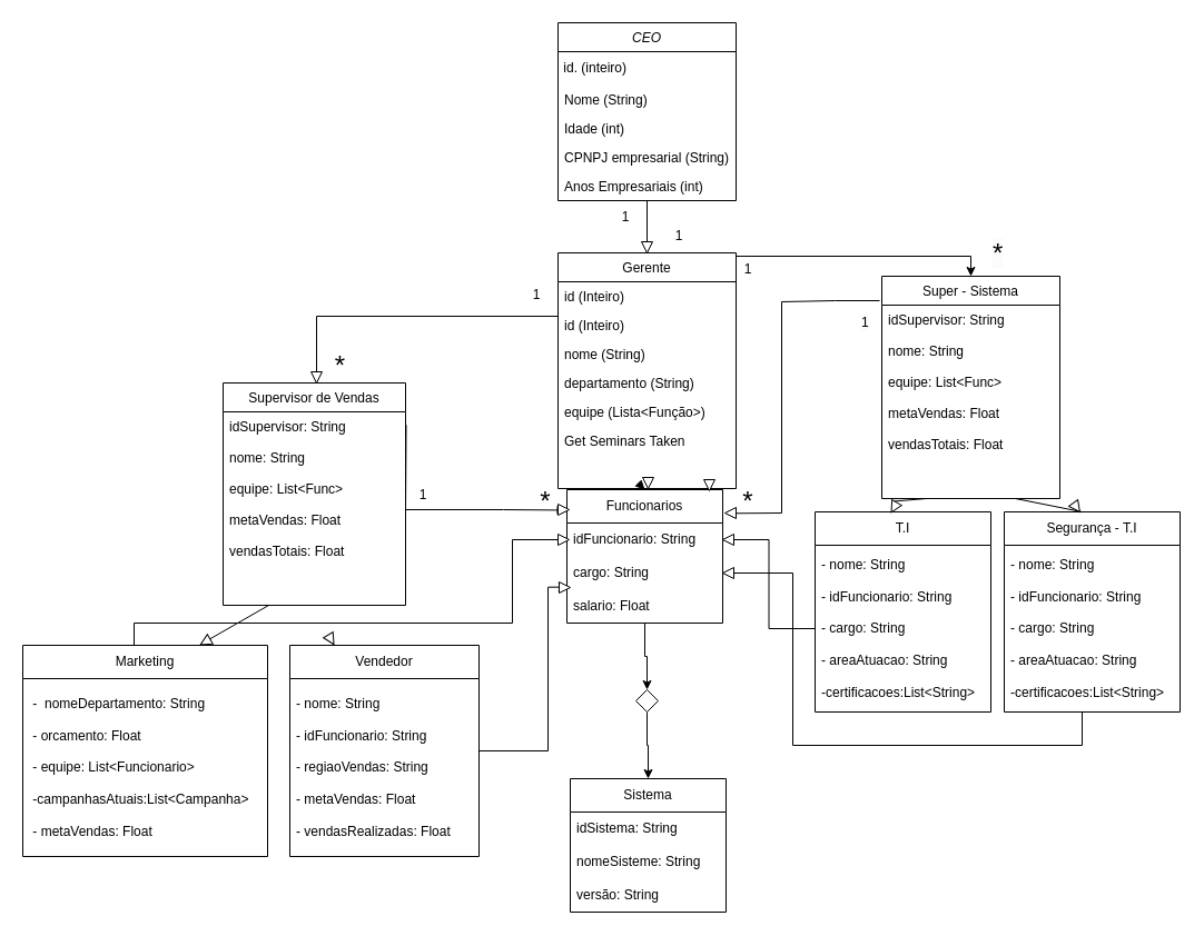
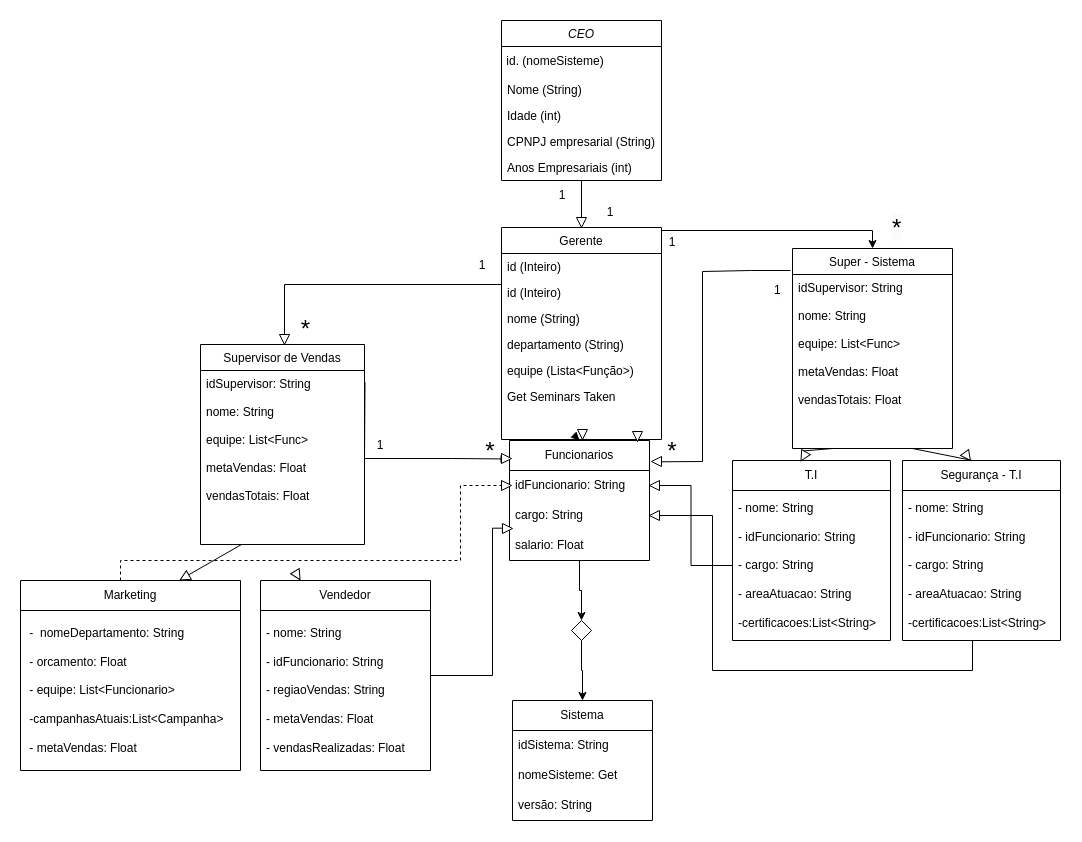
- <mxCell id="3" value="&lt;font style=&quot;vertical-align: inherit;&quot;&gt;&lt;font style=&quot;vertical-align: inherit;&quot;&gt;&lt;font style=&quot;vertical-align: inherit;&quot;&gt;&lt;font style=&quot;vertical-align: inherit;&quot;&gt;&lt;font style=&quot;vertical-align: inherit;&quot;&gt;&lt;font style=&quot;vertical-align: inherit;&quot;&gt;&amp;nbsp;id. (inteiro)&lt;/font&gt;&lt;/font&gt;&lt;/font&gt;&lt;/font&gt;&lt;/font&gt;&lt;/font&gt;" style="text;html=1;align=left;verticalAlign=middle;whiteSpace=wrap;rounded=0;" vertex="1" parent="2"><mxGeometry y="26" width="160" height="30" as="geometry" /></mxCell>
+ <mxCell id="3" value="&lt;font style=&quot;vertical-align: inherit;&quot;&gt;&lt;font style=&quot;vertical-align: inherit;&quot;&gt;&lt;font style=&quot;vertical-align: inherit;&quot;&gt;&lt;font style=&quot;vertical-align: inherit;&quot;&gt;&lt;font style=&quot;vertical-align: inherit;&quot;&gt;&lt;font style=&quot;vertical-align: inherit;&quot;&gt;&amp;nbsp;id. (nomeSisteme)&lt;/font&gt;&lt;/font&gt;&lt;/font&gt;&lt;/font&gt;&lt;/font&gt;&lt;/font&gt;" style="text;html=1;align=left;verticalAlign=middle;whiteSpace=wrap;rounded=0;" vertex="1" parent="2"><mxGeometry y="26" width="160" height="30" as="geometry" /></mxCell>
- <mxCell id="32" style="edgeStyle=orthogonalEdgeStyle;rounded=0;orthogonalLoop=1;jettySize=auto;html=1;entryX=0;entryY=0.5;entryDx=0;entryDy=0;" edge="1" parent="1" source="33" target="37"><mxGeometry relative="1" as="geometry"><Array as="points"><mxPoint x="120" y="560" /><mxPoint x="460" y="560" /><mxPoint x="460" y="485" /></Array></mxGeometry></mxCell>
+ <mxCell id="32" style="edgeStyle=orthogonalEdgeStyle;rounded=0;orthogonalLoop=1;jettySize=auto;html=1;entryX=0;entryY=0.5;entryDx=0;entryDy=0;dashed=1;" edge="1" parent="1" source="33" target="37"><mxGeometry relative="1" as="geometry"><Array as="points"><mxPoint x="120" y="560" /><mxPoint x="460" y="560" /><mxPoint x="460" y="485" /></Array></mxGeometry></mxCell>
- <mxCell id="23" value="nomeSisteme: String" style="text;strokeColor=none;fillColor=none;align=left;verticalAlign=middle;spacingLeft=4;spacingRight=4;overflow=hidden;points=[[0,0.5],[1,0.5]];portConstraint=eastwest;rotatable=0;whiteSpace=wrap;html=1;" vertex="1" parent="21"><mxGeometry y="60" width="140" height="30" as="geometry" /></mxCell>
+ <mxCell id="23" value="nomeSisteme: Get" style="text;strokeColor=none;fillColor=none;align=left;verticalAlign=middle;spacingLeft=4;spacingRight=4;overflow=hidden;points=[[0,0.5],[1,0.5]];portConstraint=eastwest;rotatable=0;whiteSpace=wrap;html=1;" vertex="1" parent="21"><mxGeometry y="60" width="140" height="30" as="geometry" /></mxCell>
